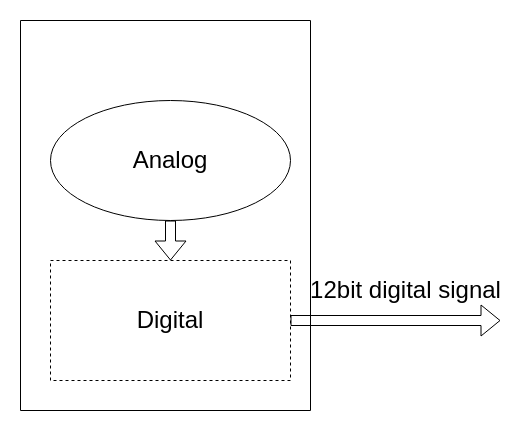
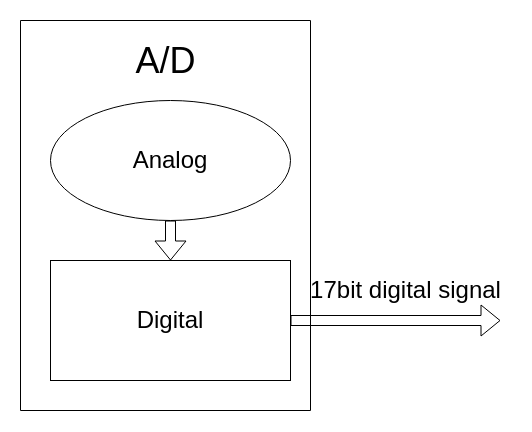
+ <mxCell id="8" value="&lt;font style=&quot;font-size: 36px;&quot;&gt;A/D&lt;/font&gt;" style="text;html=1;align=center;verticalAlign=middle;resizable=0;points=[];autosize=1;strokeColor=none;fillColor=none;" vertex="1" parent="7"><mxGeometry x="105" y="10" width="80" height="60" as="geometry" /></mxCell>
- <mxCell id="2" value="&lt;font style=&quot;font-size: 24px;&quot;&gt;12bit digital signal&lt;/font&gt;" style="text;html=1;align=center;verticalAlign=middle;resizable=0;points=[];autosize=1;strokeColor=none;fillColor=none;" parent="1" vertex="1"><mxGeometry x="300" y="270" width="210" height="40" as="geometry" /></mxCell>
+ <mxCell id="2" value="&lt;font style=&quot;font-size: 24px;&quot;&gt;17bit digital signal&lt;/font&gt;" style="text;html=1;align=center;verticalAlign=middle;resizable=0;points=[];autosize=1;strokeColor=none;fillColor=none;" parent="1" vertex="1"><mxGeometry x="300" y="270" width="210" height="40" as="geometry" /></mxCell>
- <mxCell id="4" value="&lt;font style=&quot;font-size: 24px;&quot;&gt;Digital&lt;/font&gt;" style="rounded=0;whiteSpace=wrap;html=1;dashed=1;" vertex="1" parent="1"><mxGeometry x="50" y="260" width="240" height="120" as="geometry" /></mxCell>
+ <mxCell id="4" value="&lt;font style=&quot;font-size: 24px;&quot;&gt;Digital&lt;/font&gt;" style="rounded=0;whiteSpace=wrap;html=1;" vertex="1" parent="1"><mxGeometry x="50" y="260" width="240" height="120" as="geometry" /></mxCell>
